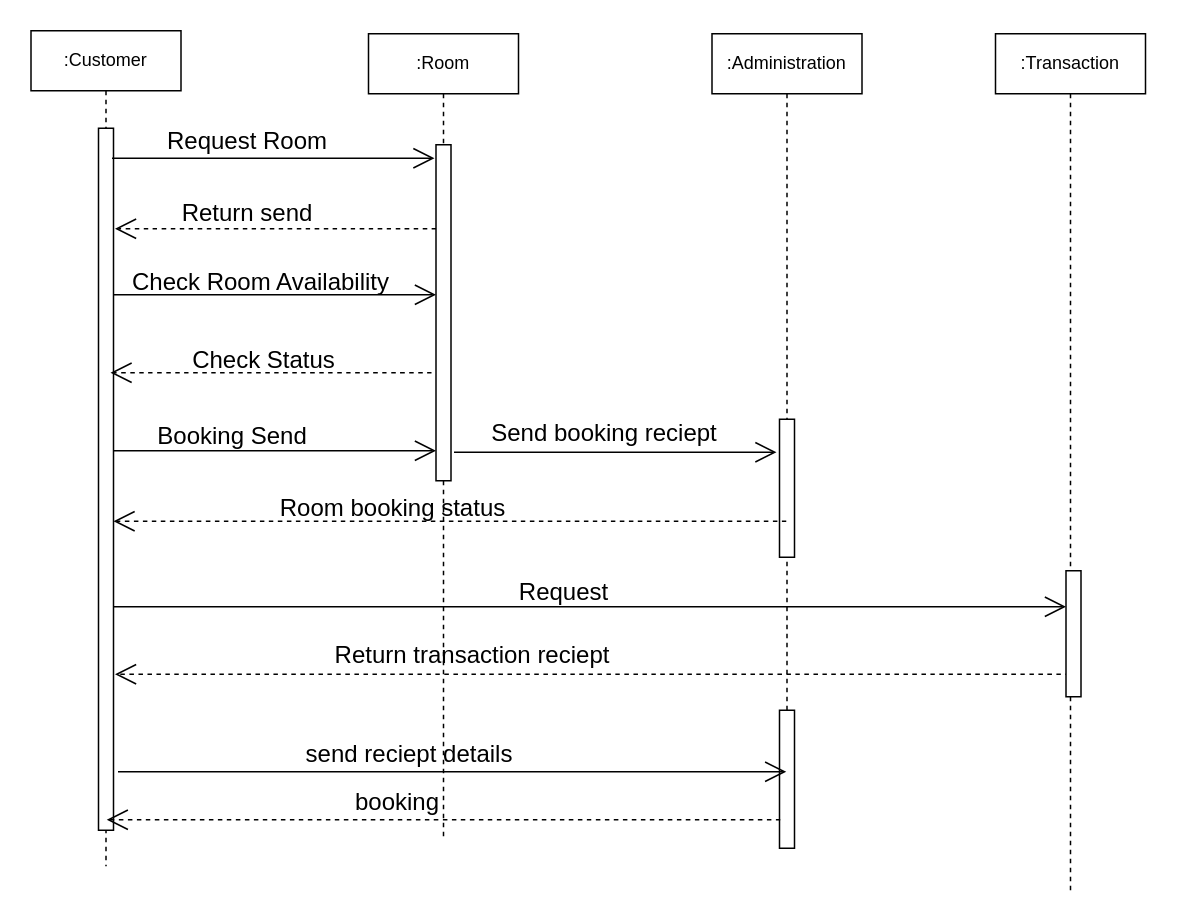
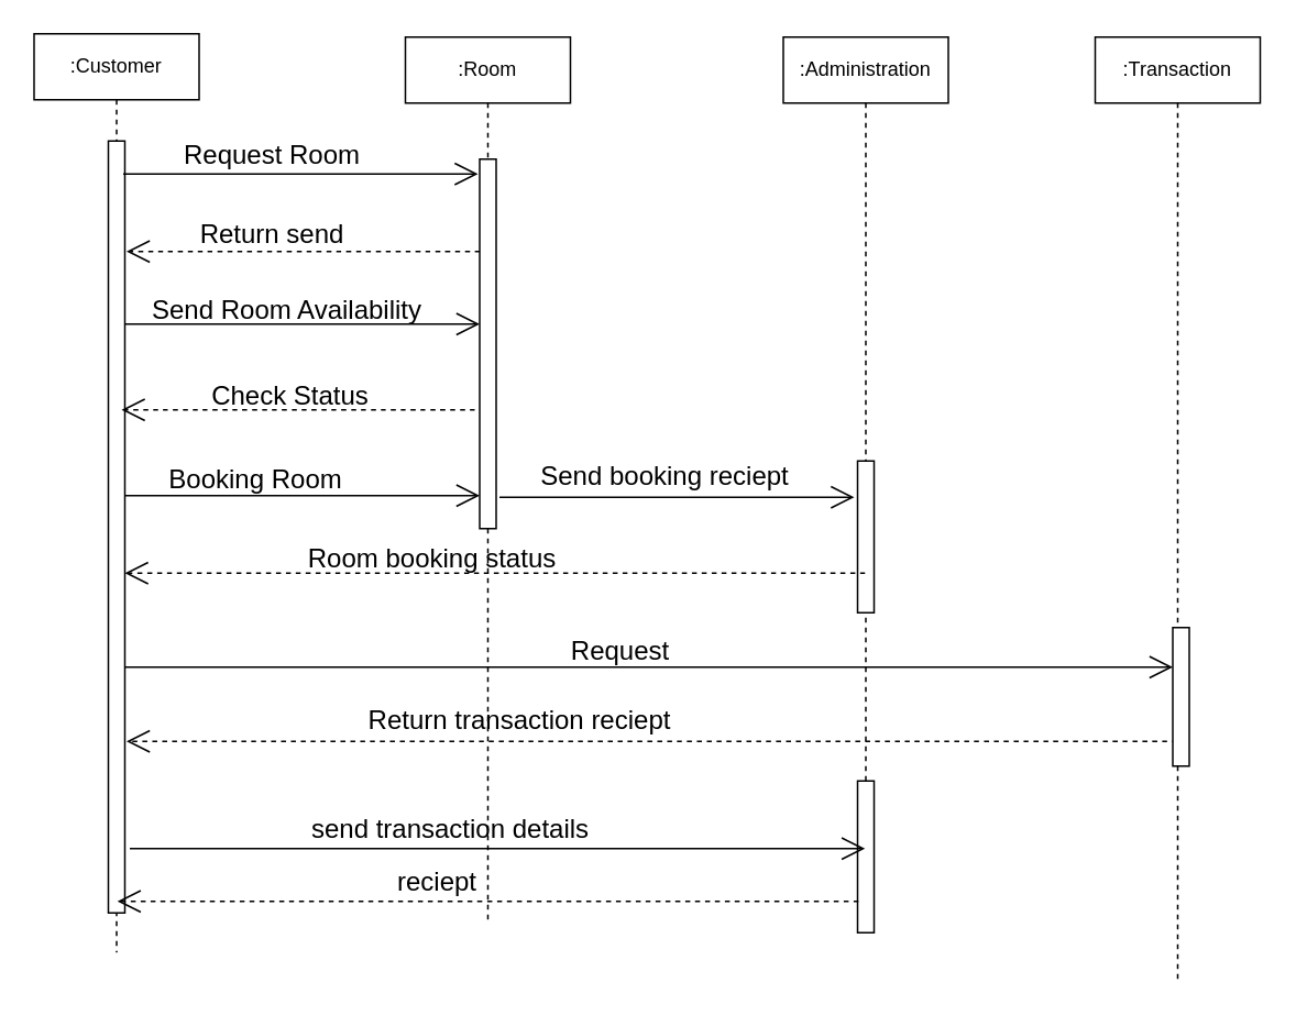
- <mxCell id="25" value="Check Room Availability" style="text;html=1;align=center;verticalAlign=middle;resizable=0;points=[];autosize=1;strokeColor=none;fillColor=none;fontSize=16;" vertex="1" parent="1"><mxGeometry x="78" y="171" width="189" height="31" as="geometry" /></mxCell>
+ <mxCell id="25" value="Send Room Availability" style="text;html=1;align=center;verticalAlign=middle;resizable=0;points=[];autosize=1;strokeColor=none;fillColor=none;fontSize=16;" vertex="1" parent="1"><mxGeometry x="78" y="171" width="189" height="31" as="geometry" /></mxCell>
- <mxCell id="27" value="Booking Send" style="text;html=1;align=center;verticalAlign=middle;resizable=0;points=[];autosize=1;strokeColor=none;fillColor=none;fontSize=16;" vertex="1" parent="1"><mxGeometry x="92.5" y="274.5" width="123" height="31" as="geometry" /></mxCell>
+ <mxCell id="27" value="Booking Room" style="text;html=1;align=center;verticalAlign=middle;resizable=0;points=[];autosize=1;strokeColor=none;fillColor=none;fontSize=16;" vertex="1" parent="1"><mxGeometry x="92.5" y="274.5" width="123" height="31" as="geometry" /></mxCell>
- <mxCell id="32" value="send reciept details" style="text;html=1;align=center;verticalAlign=middle;resizable=0;points=[];autosize=1;strokeColor=none;fillColor=none;fontSize=16;" vertex="1" parent="1"><mxGeometry x="178.5" y="486.5" width="186" height="31" as="geometry" /></mxCell>
+ <mxCell id="32" value="send transaction details" style="text;html=1;align=center;verticalAlign=middle;resizable=0;points=[];autosize=1;strokeColor=none;fillColor=none;fontSize=16;" vertex="1" parent="1"><mxGeometry x="178.5" y="486.5" width="186" height="31" as="geometry" /></mxCell>
- <mxCell id="33" value="booking" style="text;html=1;align=center;verticalAlign=middle;resizable=0;points=[];autosize=1;strokeColor=none;fillColor=none;fontSize=16;" vertex="1" parent="1"><mxGeometry x="230.5" y="518.5" width="66" height="31" as="geometry" /></mxCell>
+ <mxCell id="33" value="reciept" style="text;html=1;align=center;verticalAlign=middle;resizable=0;points=[];autosize=1;strokeColor=none;fillColor=none;fontSize=16;" vertex="1" parent="1"><mxGeometry x="230.5" y="518.5" width="66" height="31" as="geometry" /></mxCell>
